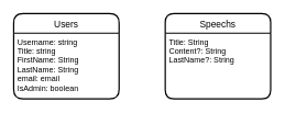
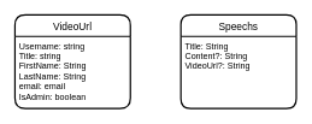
- <mxCell id="2" value="Users" style="swimlane;childLayout=stackLayout;horizontal=1;startSize=30;horizontalStack=0;rounded=1;fontSize=14;fontStyle=0;strokeWidth=2;resizeParent=0;resizeLast=1;shadow=0;dashed=0;align=center;arcSize=16;" vertex="1" parent="1"><mxGeometry x="20" y="20" width="160" height="130" as="geometry" /></mxCell>
+ <mxCell id="2" value="VideoUrl" style="swimlane;childLayout=stackLayout;horizontal=1;startSize=30;horizontalStack=0;rounded=1;fontSize=14;fontStyle=0;strokeWidth=2;resizeParent=0;resizeLast=1;shadow=0;dashed=0;align=center;arcSize=16;" vertex="1" parent="1"><mxGeometry x="20" y="20" width="160" height="130" as="geometry" /></mxCell>
- <mxCell id="5" value="Title: String&#10;Content?: String&#10;LastName?: String" style="align=left;strokeColor=none;fillColor=none;spacingLeft=4;fontSize=12;verticalAlign=top;resizable=0;rotatable=0;part=1;" vertex="1" parent="4"><mxGeometry y="30" width="160" height="100" as="geometry" /></mxCell>
+ <mxCell id="5" value="Title: String&#10;Content?: String&#10;VideoUrl?: String" style="align=left;strokeColor=none;fillColor=none;spacingLeft=4;fontSize=12;verticalAlign=top;resizable=0;rotatable=0;part=1;" vertex="1" parent="4"><mxGeometry y="30" width="160" height="100" as="geometry" /></mxCell>
